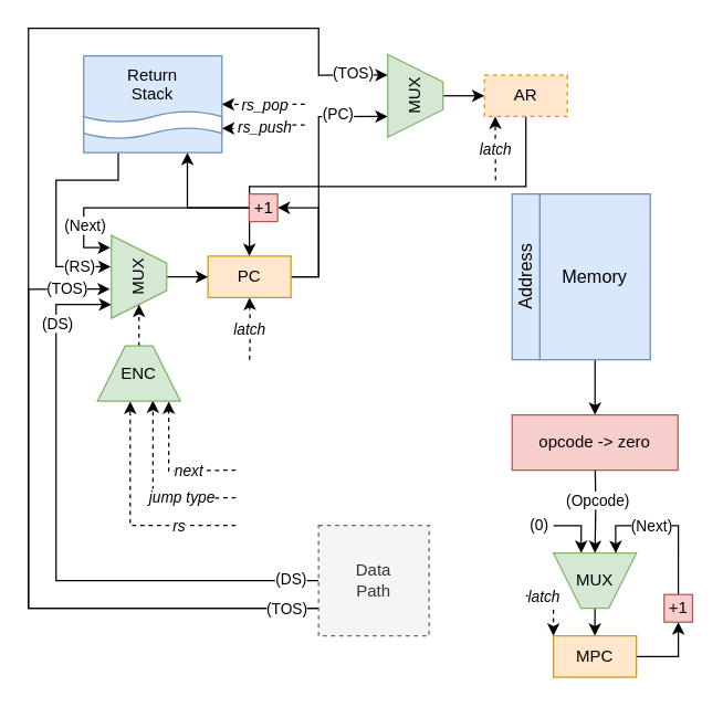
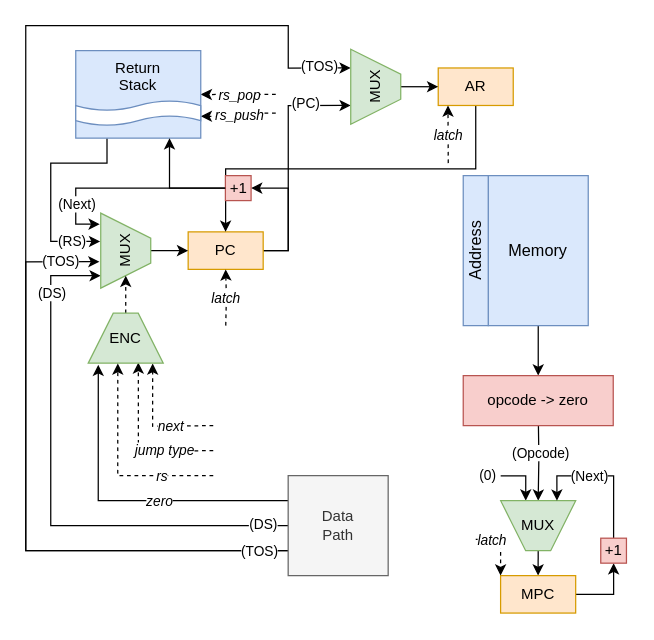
- <mxCell id="35" value="AR" style="rounded=0;whiteSpace=wrap;html=1;fillColor=#ffe6cc;strokeColor=#d79b00;points=[[0,0,0,0,0],[0,0.25,0,0,0],[0,0.5,0,0,0],[0,0.75,0,0,0],[0,1,0,0,0],[0.13,1,0,0,0],[0.25,0,0,0,0],[0.25,1,0,0,0],[0.5,0,0,0,0],[0.5,1,0,0,0],[0.75,0,0,0,0],[0.75,1,0,0,0],[1,0,0,0,0],[1,0.25,0,0,0],[1,0.5,0,0,0],[1,0.75,0,0,0],[1,1,0,0,0]];dashed=1;" vertex="1" parent="1"><mxGeometry x="349.98" y="53.88" width="60.01" height="30" as="geometry" /></mxCell>
+ <mxCell id="35" value="AR" style="rounded=0;whiteSpace=wrap;html=1;fillColor=#ffe6cc;strokeColor=#d79b00;points=[[0,0,0,0,0],[0,0.25,0,0,0],[0,0.5,0,0,0],[0,0.75,0,0,0],[0,1,0,0,0],[0.13,1,0,0,0],[0.25,0,0,0,0],[0.25,1,0,0,0],[0.5,0,0,0,0],[0.5,1,0,0,0],[0.75,0,0,0,0],[0.75,1,0,0,0],[1,0,0,0,0],[1,0.25,0,0,0],[1,0.5,0,0,0],[1,0.75,0,0,0],[1,1,0,0,0]];" vertex="1" parent="1"><mxGeometry x="349.98" y="53.88" width="60.01" height="30" as="geometry" /></mxCell>
+ <mxCell id="63" style="edgeStyle=orthogonalEdgeStyle;rounded=0;orthogonalLoop=1;jettySize=auto;html=1;entryX=0.134;entryY=1.033;entryDx=0;entryDy=0;jumpStyle=arc;exitX=0;exitY=0.25;exitDx=0;exitDy=0;entryPerimeter=0;" edge="1" parent="1" source="65" target="42"><mxGeometry relative="1" as="geometry"><Array as="points"><mxPoint x="78" y="400" /></Array><mxPoint x="220" y="740" as="sourcePoint" /><mxPoint x="78" y="321" as="targetPoint" /></mxGeometry></mxCell>
+ <mxCell id="64" value="zero" style="edgeLabel;html=1;align=center;verticalAlign=middle;resizable=0;points=[];fontStyle=2" vertex="1" connectable="0" parent="63"><mxGeometry x="-0.21" relative="1" as="geometry"><mxPoint as="offset" /></mxGeometry></mxCell>
- <mxCell id="65" value="Data&lt;div&gt;Path&lt;/div&gt;" style="rounded=0;whiteSpace=wrap;html=1;fillColor=#f5f5f5;strokeColor=#666666;fontColor=#333333;dashed=1;" vertex="1" parent="1"><mxGeometry x="229.94" y="380" width="80" height="80" as="geometry" /></mxCell>
+ <mxCell id="65" value="Data&lt;div&gt;Path&lt;/div&gt;" style="rounded=0;whiteSpace=wrap;html=1;fillColor=#f5f5f5;strokeColor=#666666;fontColor=#333333;" vertex="1" parent="1"><mxGeometry x="229.94" y="380" width="80" height="80" as="geometry" /></mxCell>
